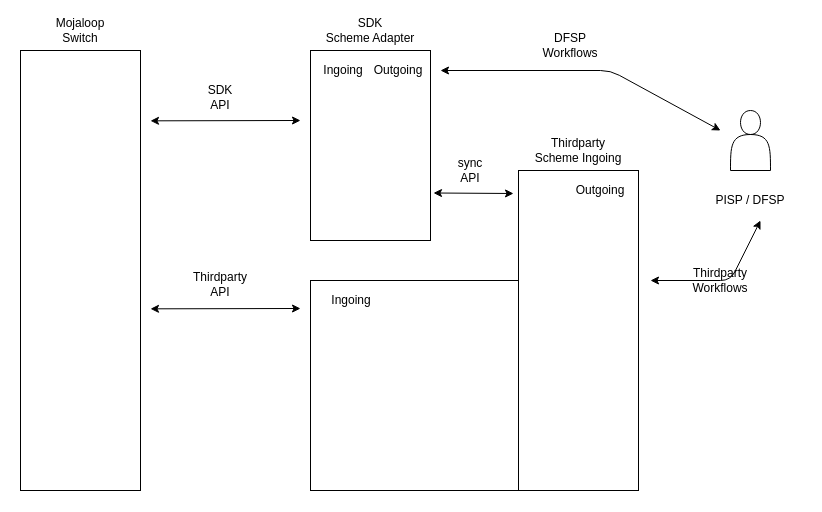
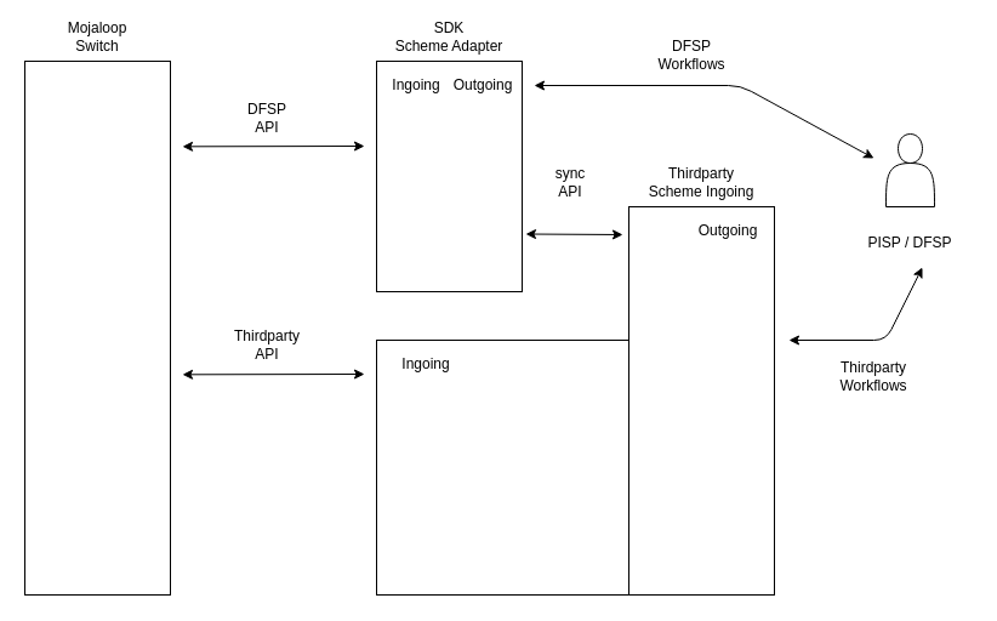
- <mxCell id="22" value="SDK API" style="text;html=1;strokeColor=none;fillColor=none;align=center;verticalAlign=middle;whiteSpace=wrap;rounded=0;" vertex="1" parent="1"><mxGeometry x="200" y="87" width="40" height="20" as="geometry" /></mxCell>
+ <mxCell id="22" value="DFSP API" style="text;html=1;strokeColor=none;fillColor=none;align=center;verticalAlign=middle;whiteSpace=wrap;rounded=0;" vertex="1" parent="1"><mxGeometry x="200" y="87" width="40" height="20" as="geometry" /></mxCell>
- <mxCell id="13" value="sync&lt;br&gt;API" style="text;html=1;strokeColor=none;fillColor=none;align=center;verticalAlign=middle;whiteSpace=wrap;rounded=0;" vertex="1" parent="8"><mxGeometry x="82" y="110" width="40" height="20" as="geometry" /></mxCell>
+ <mxCell id="13" value="sync&lt;br&gt;API" style="text;html=1;strokeColor=none;fillColor=none;align=center;verticalAlign=middle;whiteSpace=wrap;rounded=0;" vertex="1" parent="8"><mxGeometry x="82" y="90" width="40" height="20" as="geometry" /></mxCell>
- <mxCell id="26" value="Thirdparty&lt;br&gt;Workflows" style="text;html=1;strokeColor=none;fillColor=none;align=center;verticalAlign=middle;whiteSpace=wrap;rounded=0;" vertex="1" parent="1"><mxGeometry x="700" y="270" width="40" height="20" as="geometry" /></mxCell>
+ <mxCell id="26" value="Thirdparty&lt;br&gt;Workflows" style="text;html=1;strokeColor=none;fillColor=none;align=center;verticalAlign=middle;whiteSpace=wrap;rounded=0;" vertex="1" parent="1"><mxGeometry x="700" y="300" width="40" height="20" as="geometry" /></mxCell>
